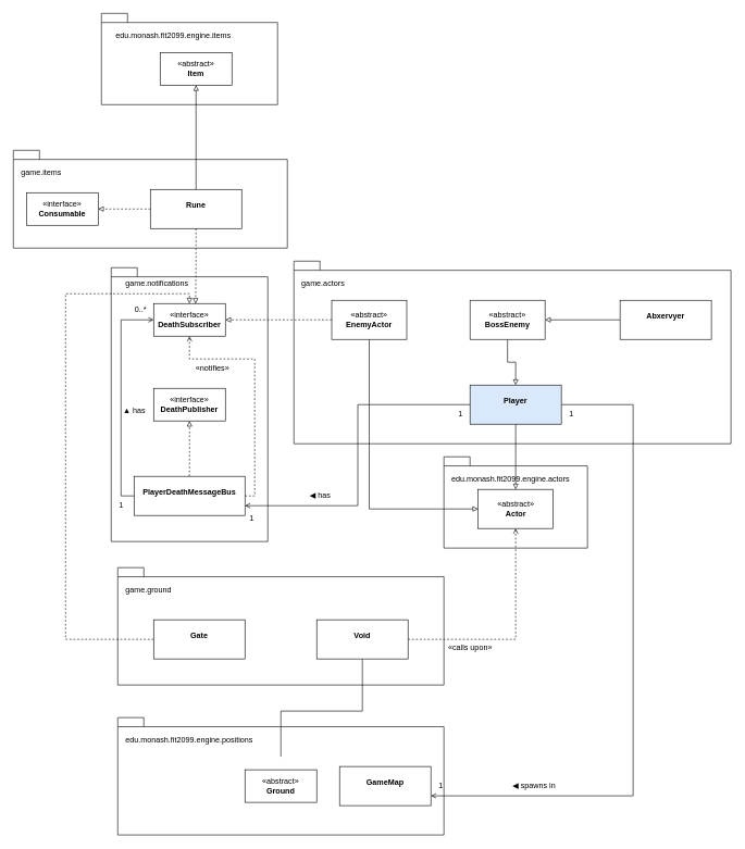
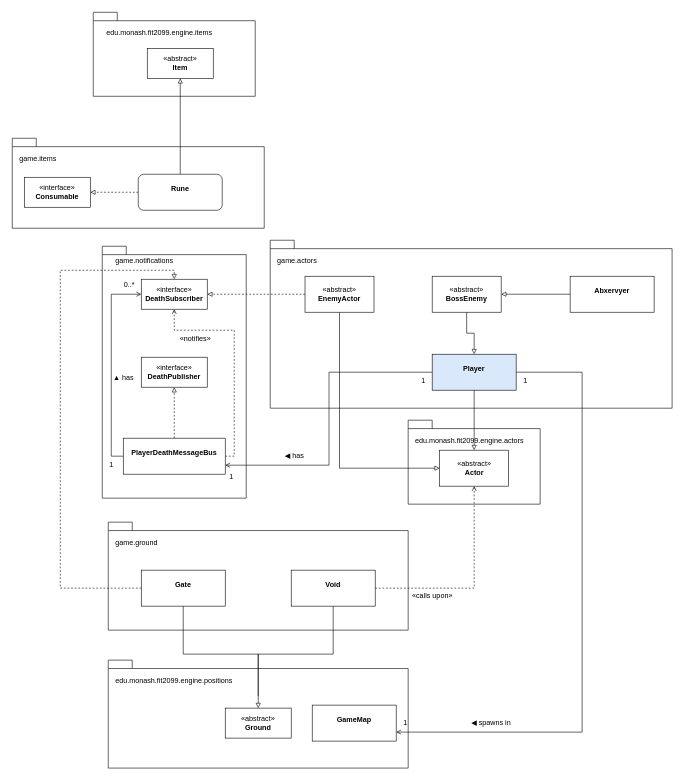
- <mxCell id="21" value="&lt;p style=&quot;margin:0px;margin-top:4px;text-align:center;&quot;&gt;&lt;br&gt;&lt;b&gt;Rune&lt;/b&gt;&lt;/p&gt;" style="verticalAlign=top;align=left;overflow=fill;fontSize=12;fontFamily=Helvetica;html=1;whiteSpace=wrap;" vertex="1" parent="1"><mxGeometry x="230" y="290" width="140" height="60" as="geometry" /></mxCell>
+ <mxCell id="21" value="&lt;p style=&quot;margin:0px;margin-top:4px;text-align:center;&quot;&gt;&lt;br&gt;&lt;b&gt;Rune&lt;/b&gt;&lt;/p&gt;" style="verticalAlign=top;align=left;overflow=fill;fontSize=12;fontFamily=Helvetica;html=1;whiteSpace=wrap;rounded=1;" vertex="1" parent="1"><mxGeometry x="230" y="290" width="140" height="60" as="geometry" /></mxCell>
- <mxCell id="46" style="edgeStyle=orthogonalEdgeStyle;rounded=0;orthogonalLoop=1;jettySize=auto;html=1;exitX=0.5;exitY=1;exitDx=0;exitDy=0;entryX=0.584;entryY=0.008;entryDx=0;entryDy=0;entryPerimeter=0;endArrow=block;endFill=0;dashed=1;" edge="1" parent="1" source="21" target="28"><mxGeometry relative="1" as="geometry" /></mxCell>
+ <mxCell id="25" style="edgeStyle=orthogonalEdgeStyle;rounded=0;orthogonalLoop=1;jettySize=auto;html=1;endArrow=block;endFill=0;" edge="1" parent="1" source="27" target="32"><mxGeometry relative="1" as="geometry"><Array as="points"><mxPoint x="305" y="1090" /><mxPoint x="430" y="1090" /></Array></mxGeometry></mxCell>
